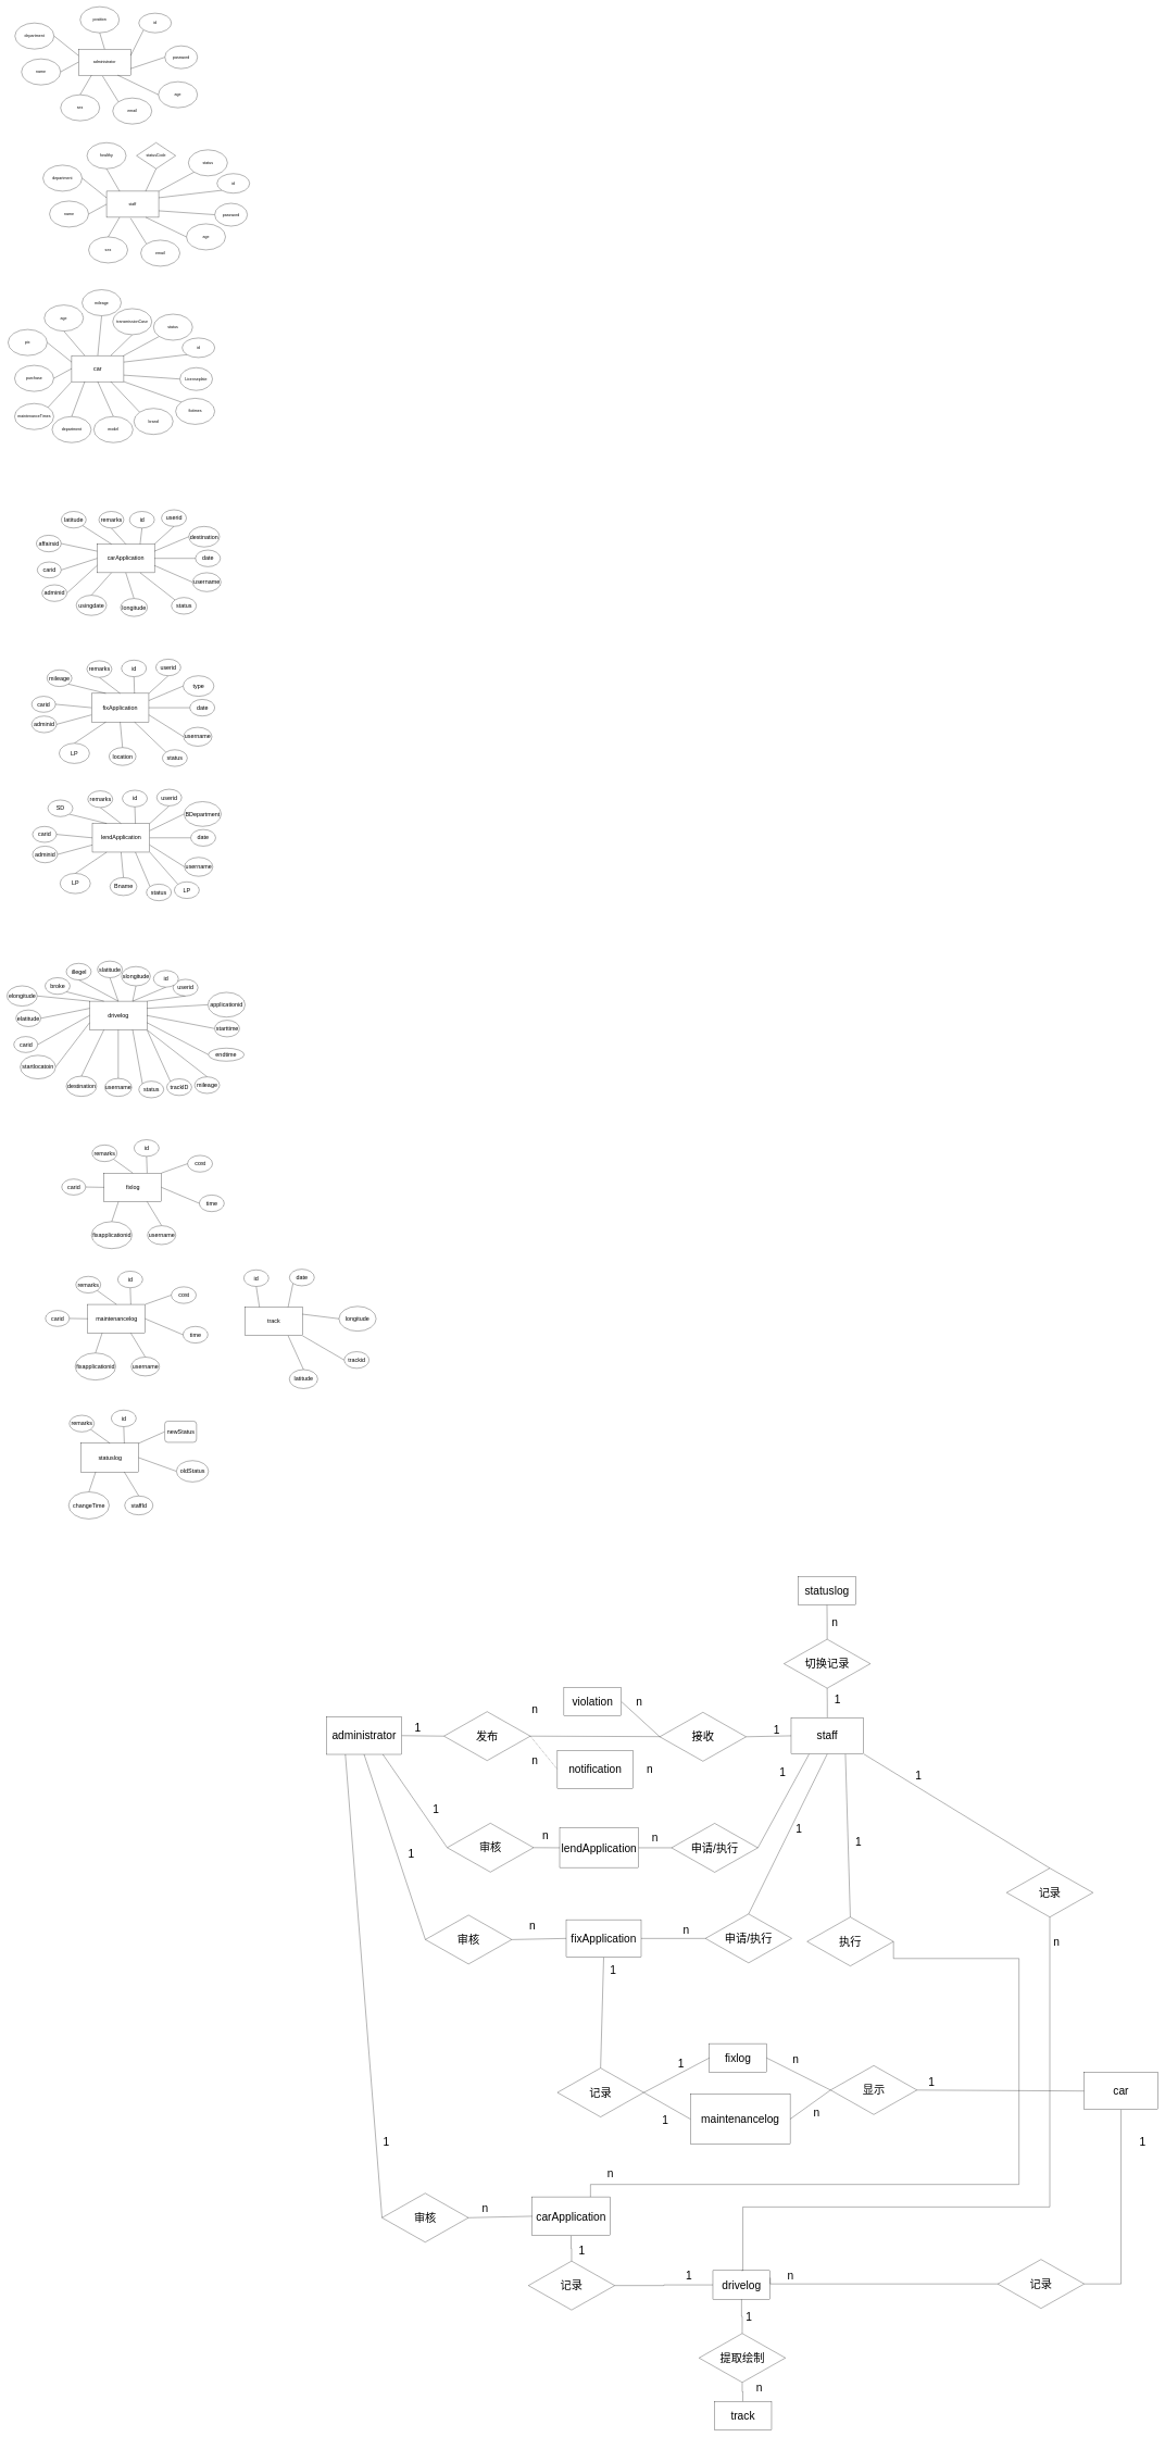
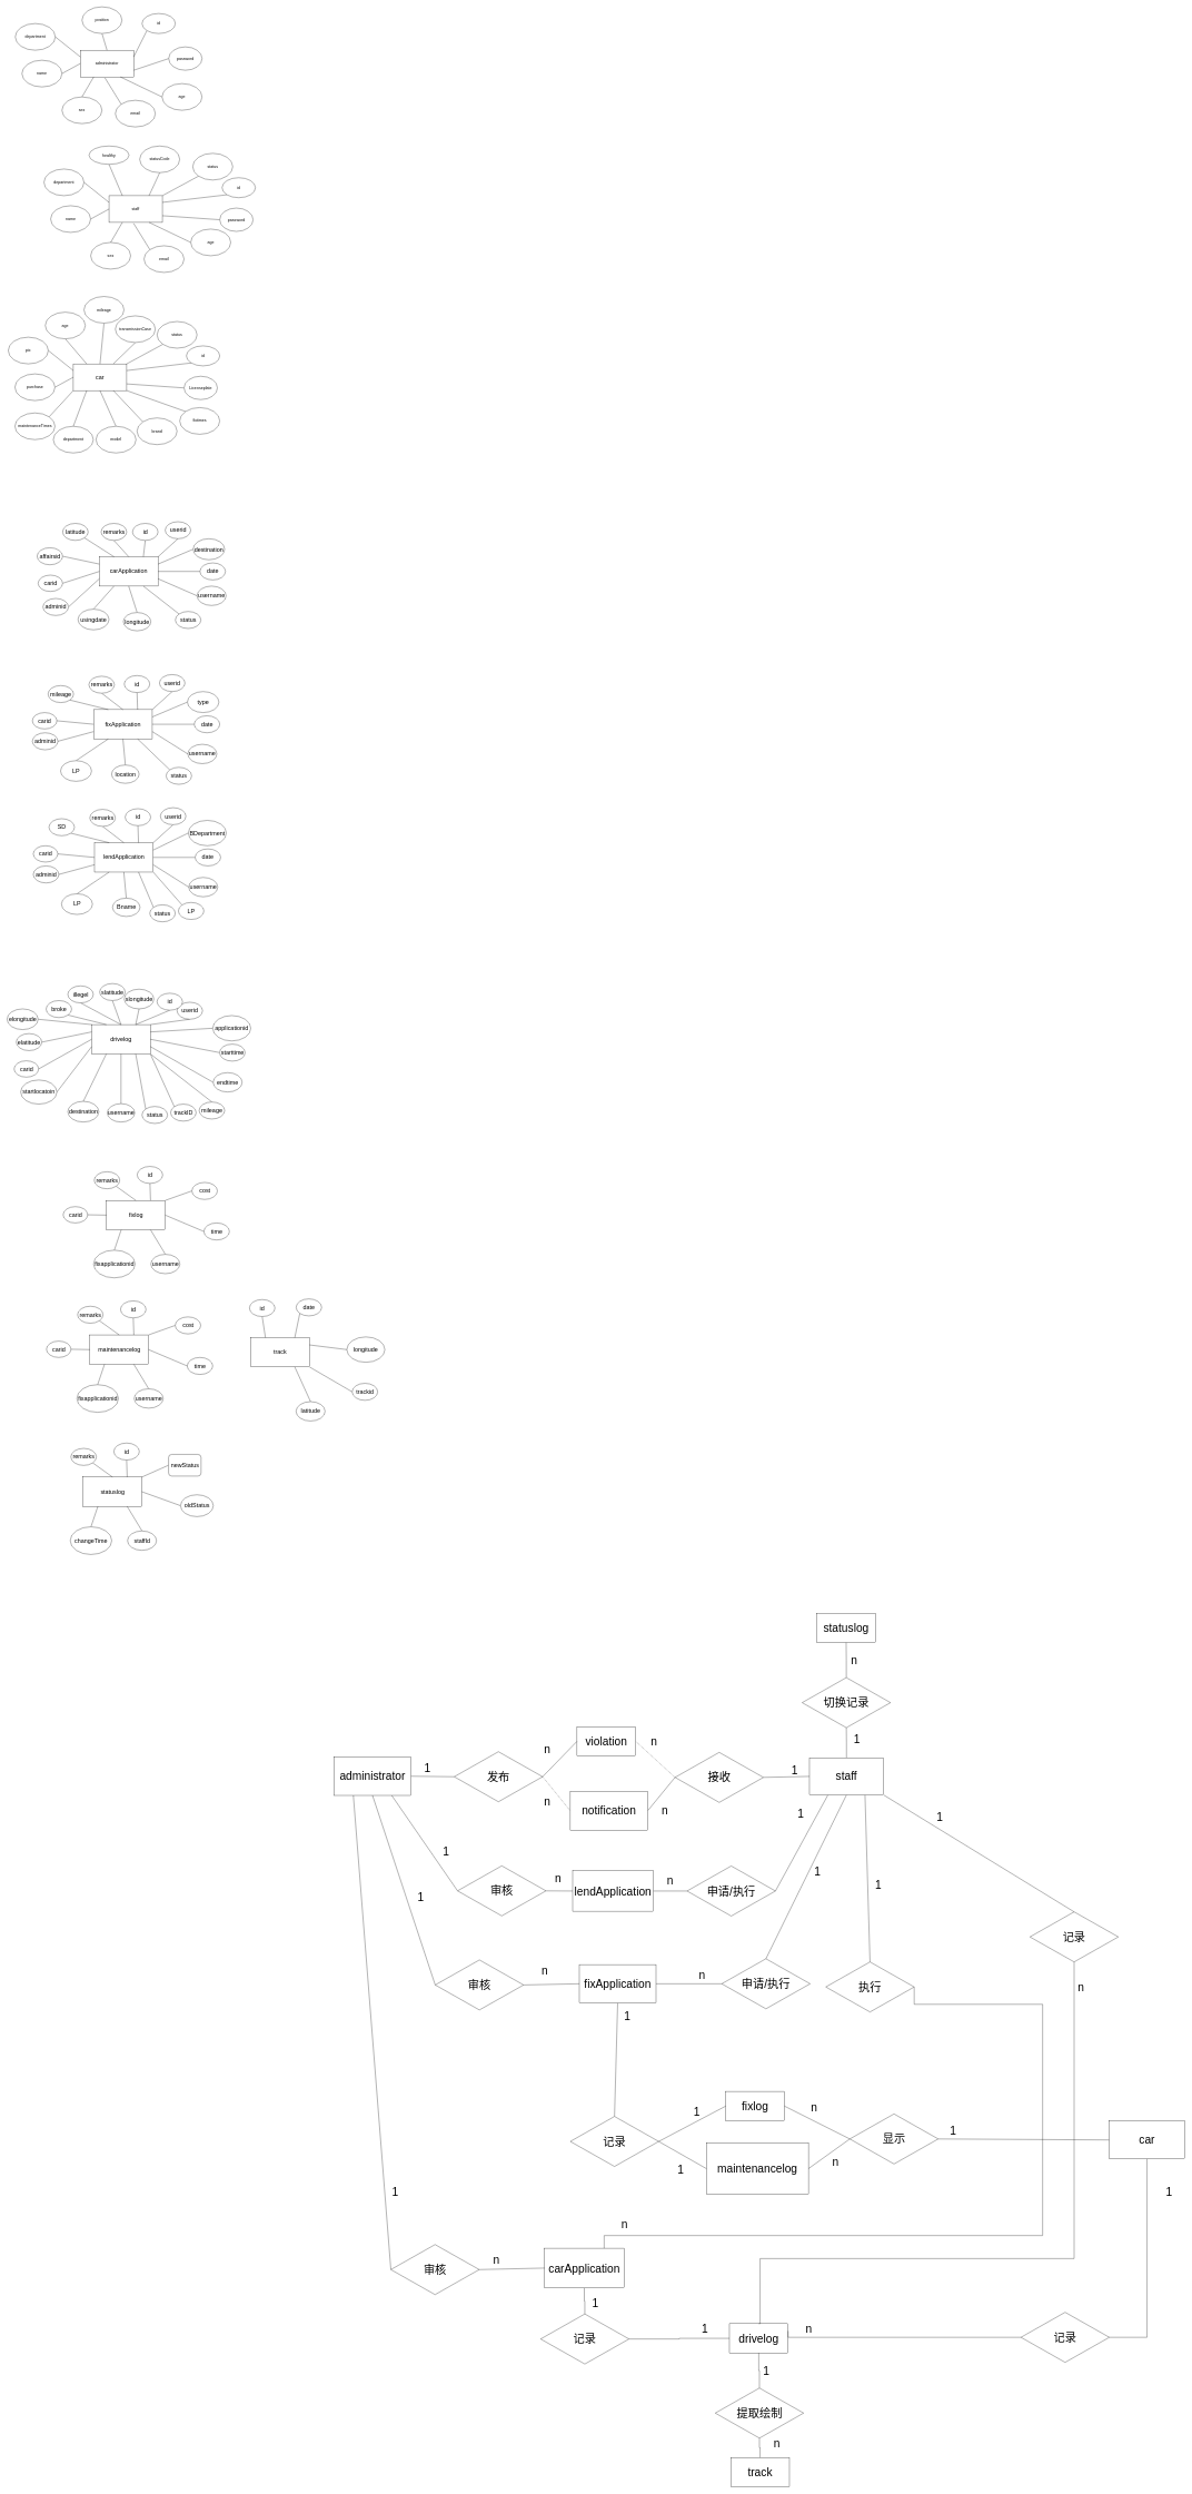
- <mxCell id="39" value="healthy" style="ellipse;whiteSpace=wrap;html=1;" vertex="1" parent="1"><mxGeometry x="266" y="437" width="120" height="80" as="geometry" /></mxCell>
+ <mxCell id="39" value="healthy" style="ellipse;whiteSpace=wrap;html=1;" vertex="1" parent="1"><mxGeometry x="266" y="437" width="120" height="55" as="geometry" /></mxCell>
- <mxCell id="37" value="statusCode" style="rhombus;whiteSpace=wrap;html=1;" vertex="1" parent="1"><mxGeometry x="418" y="437" width="120" height="80" as="geometry" /></mxCell>
+ <mxCell id="37" value="statusCode" style="ellipse;whiteSpace=wrap;html=1;" vertex="1" parent="1"><mxGeometry x="418" y="437" width="120" height="80" as="geometry" /></mxCell>
- <mxCell id="161" value="endtime" style="ellipse;whiteSpace=wrap;html=1;fontSize=18;" vertex="1" parent="1"><mxGeometry x="638.25" y="3214" width="110" height="40" as="geometry" /></mxCell>
+ <mxCell id="161" value="endtime" style="ellipse;whiteSpace=wrap;html=1;fontSize=18;" vertex="1" parent="1"><mxGeometry x="638.25" y="3214" width="87" height="58" as="geometry" /></mxCell>
- <mxCell id="237" style="edgeStyle=none;rounded=0;orthogonalLoop=1;jettySize=auto;html=1;exitX=1;exitY=0.5;exitDx=0;exitDy=0;entryX=0;entryY=0.5;entryDx=0;entryDy=0;fontSize=34;endArrow=none;" edge="1" parent="1" source="238" target="273"><mxGeometry relative="1" as="geometry" /></mxCell>
+ <mxCell id="237" style="edgeStyle=none;rounded=0;orthogonalLoop=1;jettySize=auto;html=1;exitX=1;exitY=0.5;exitDx=0;exitDy=0;entryX=0;entryY=0.5;entryDx=0;entryDy=0;fontSize=34;endArrow=none;dashed=1;" edge="1" parent="1" source="238" target="273"><mxGeometry relative="1" as="geometry" /></mxCell>
- <mxCell id="266" style="edgeStyle=none;rounded=0;orthogonalLoop=1;jettySize=auto;html=1;exitX=1;exitY=0.5;exitDx=0;exitDy=0;fontSize=34;endArrow=none;" edge="1" parent="1" source="267" target="273"><mxGeometry relative="1" as="geometry" /></mxCell>
+ <mxCell id="266" style="edgeStyle=none;rounded=0;orthogonalLoop=1;jettySize=auto;html=1;exitX=1;exitY=0.5;exitDx=0;exitDy=0;entryX=0;entryY=0.5;entryDx=0;entryDy=0;fontSize=34;endArrow=none;" edge="1" parent="1" source="267" target="238"><mxGeometry relative="1" as="geometry" /></mxCell>
+ <mxCell id="263" style="edgeStyle=none;rounded=0;orthogonalLoop=1;jettySize=auto;html=1;exitX=1;exitY=0.5;exitDx=0;exitDy=0;entryX=0;entryY=0.5;entryDx=0;entryDy=0;fontSize=34;endArrow=none;" edge="1" parent="1" source="264" target="273"><mxGeometry relative="1" as="geometry" /></mxCell>
